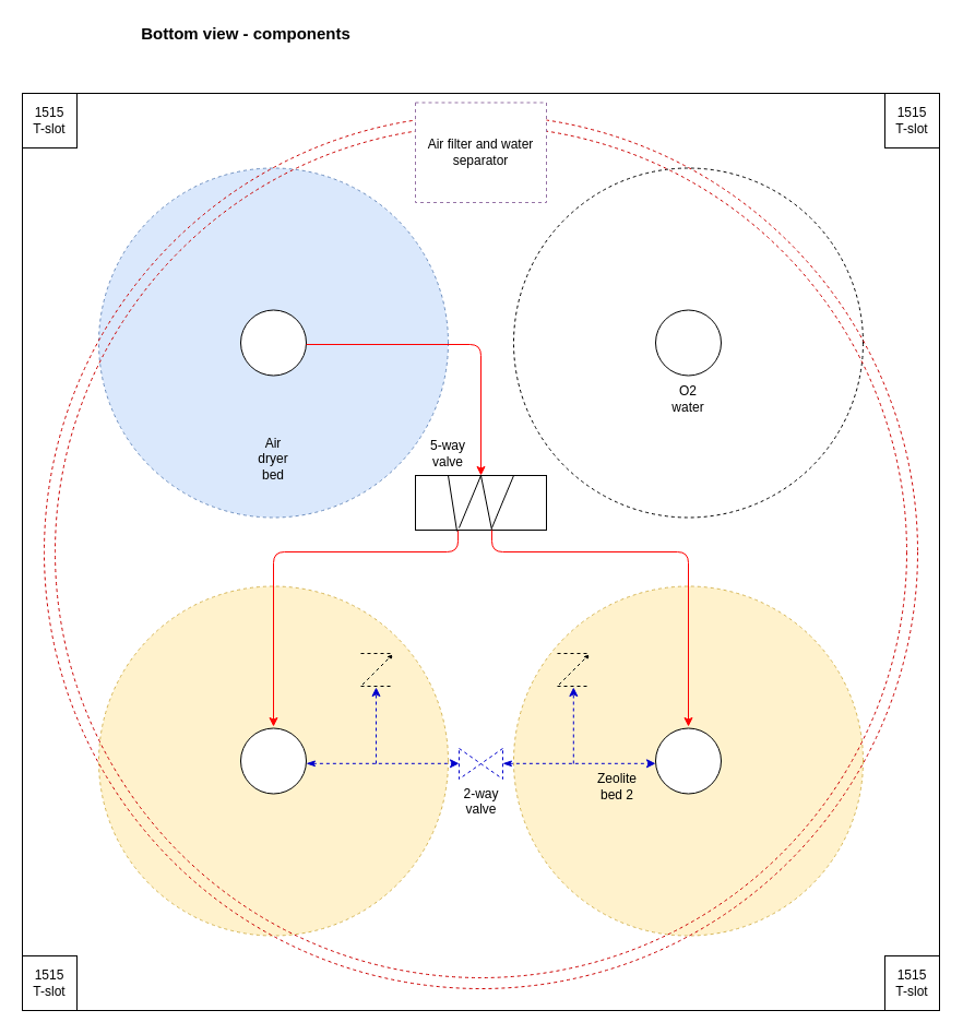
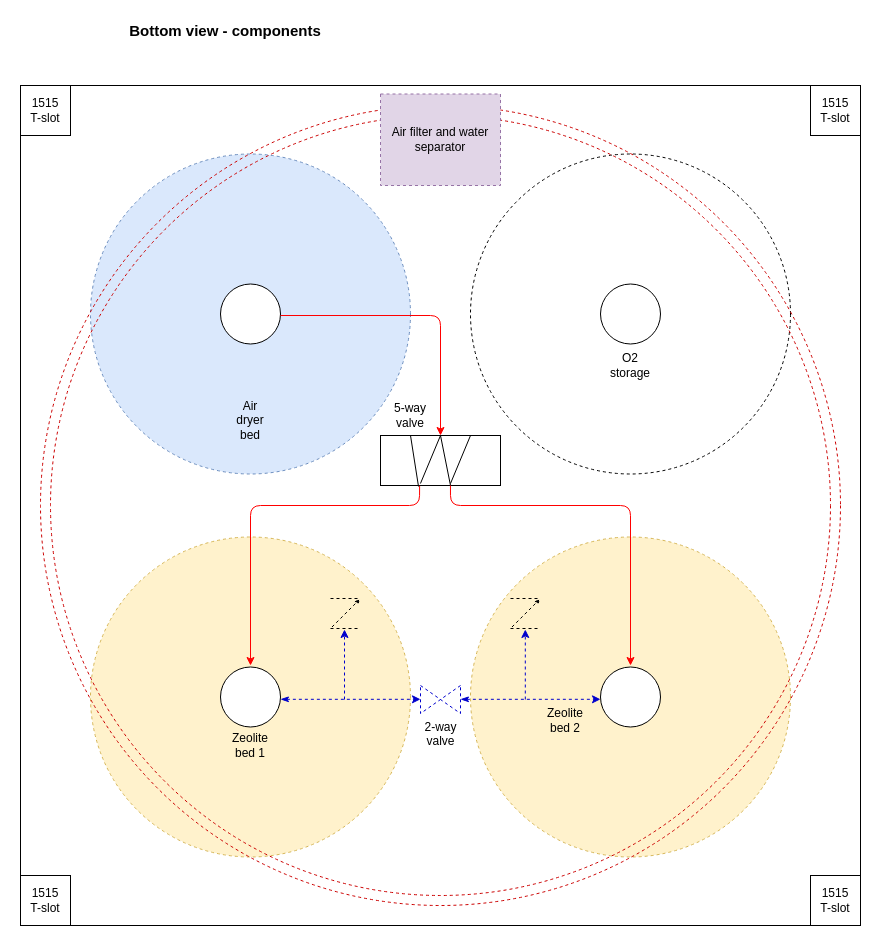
- <mxCell id="37" value="Air filter and water separator" style="rounded=0;whiteSpace=wrap;html=1;strokeColor=#9673a6;strokeWidth=1;fillColor=#ffffff;dashed=1;" parent="1" vertex="1"><mxGeometry x="380" y="93.5" width="120" height="91.5" as="geometry" /></mxCell>
+ <mxCell id="37" value="Air filter and water separator" style="rounded=0;whiteSpace=wrap;html=1;strokeColor=#9673a6;strokeWidth=1;fillColor=#e1d5e7;dashed=1;" parent="1" vertex="1"><mxGeometry x="380" y="93.5" width="120" height="91.5" as="geometry" /></mxCell>
- <mxCell id="15" value="O2 water" style="text;html=1;strokeColor=none;fillColor=none;align=center;verticalAlign=middle;whiteSpace=wrap;rounded=0;" parent="12" vertex="1"><mxGeometry x="570" y="250" width="40" height="20" as="geometry" /></mxCell>
+ <mxCell id="15" value="O2 storage" style="text;html=1;strokeColor=none;fillColor=none;align=center;verticalAlign=middle;whiteSpace=wrap;rounded=0;" parent="12" vertex="1"><mxGeometry x="570" y="250" width="40" height="20" as="geometry" /></mxCell>
+ <mxCell id="18" value="Zeolite bed 1" style="text;html=1;strokeColor=none;fillColor=none;align=center;verticalAlign=middle;whiteSpace=wrap;rounded=0;" parent="12" vertex="1"><mxGeometry x="190" y="630" width="40" height="20" as="geometry" /></mxCell>
